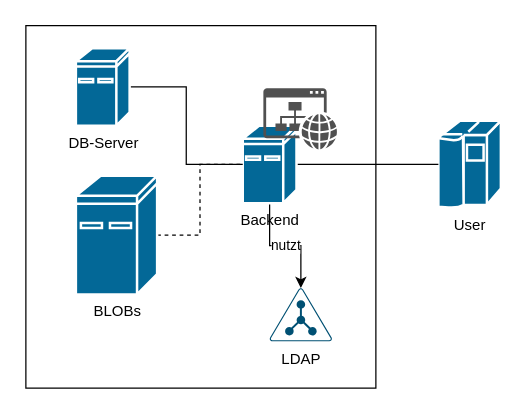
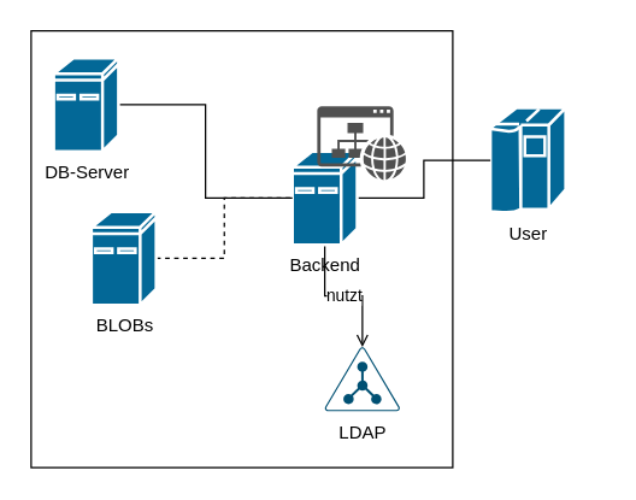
- <mxCell id="9" value="DB-Server" style="shape=mxgraph.cisco.computers_and_peripherals.ibm_mini_as400;sketch=0;html=1;pointerEvents=1;dashed=0;fillColor=#036897;strokeColor=#ffffff;strokeWidth=2;verticalLabelPosition=bottom;verticalAlign=top;align=center;outlineConnect=0;" vertex="1" parent="1"><mxGeometry x="60" y="38" width="43" height="62" as="geometry" /></mxCell>
+ <mxCell id="9" value="DB-Server" style="shape=mxgraph.cisco.computers_and_peripherals.ibm_mini_as400;sketch=0;html=1;pointerEvents=1;dashed=0;fillColor=#036897;strokeColor=#ffffff;strokeWidth=2;verticalLabelPosition=bottom;verticalAlign=top;align=center;outlineConnect=0;" vertex="1" parent="1"><mxGeometry x="35" y="38" width="43" height="62" as="geometry" /></mxCell>
- <mxCell id="4" value="User" style="shape=mxgraph.cisco.computers_and_peripherals.ibm_mainframe;sketch=0;html=1;pointerEvents=1;dashed=0;fillColor=#036897;strokeColor=#ffffff;strokeWidth=2;verticalLabelPosition=bottom;verticalAlign=top;align=center;outlineConnect=0;" vertex="1" parent="1"><mxGeometry x="350" y="96" width="50" height="70" as="geometry" /></mxCell>
+ <mxCell id="4" value="User" style="shape=mxgraph.cisco.computers_and_peripherals.ibm_mainframe;sketch=0;html=1;pointerEvents=1;dashed=0;fillColor=#036897;strokeColor=#ffffff;strokeWidth=2;verticalLabelPosition=bottom;verticalAlign=top;align=center;outlineConnect=0;" vertex="1" parent="1"><mxGeometry x="325" y="71" width="50" height="70" as="geometry" /></mxCell>
- <mxCell id="11" value="BLOBs" style="shape=mxgraph.cisco.computers_and_peripherals.ibm_mini_as400;sketch=0;html=1;pointerEvents=1;dashed=0;fillColor=#036897;strokeColor=#ffffff;strokeWidth=2;verticalLabelPosition=bottom;verticalAlign=top;align=center;outlineConnect=0;" vertex="1" parent="1"><mxGeometry x="60" y="140" width="65" height="95" as="geometry" /></mxCell>
+ <mxCell id="11" value="BLOBs" style="shape=mxgraph.cisco.computers_and_peripherals.ibm_mini_as400;sketch=0;html=1;pointerEvents=1;dashed=0;fillColor=#036897;strokeColor=#ffffff;strokeWidth=2;verticalLabelPosition=bottom;verticalAlign=top;align=center;outlineConnect=0;" vertex="1" parent="1"><mxGeometry x="60" y="140" width="43" height="62" as="geometry" /></mxCell>
- <mxCell id="5" value="&lt;div&gt;nutzt&lt;/div&gt;" style="edgeStyle=orthogonalEdgeStyle;rounded=0;orthogonalLoop=1;jettySize=auto;html=1;exitX=0.5;exitY=1;exitDx=0;exitDy=0;exitPerimeter=0;entryX=0.5;entryY=0;entryDx=0;entryDy=0;entryPerimeter=0;" edge="1" parent="1" source="7" target="3"><mxGeometry relative="1" as="geometry" /></mxCell>
+ <mxCell id="5" value="&lt;div&gt;nutzt&lt;/div&gt;" style="edgeStyle=orthogonalEdgeStyle;rounded=0;orthogonalLoop=1;jettySize=auto;html=1;exitX=0.5;exitY=1;exitDx=0;exitDy=0;exitPerimeter=0;entryX=0.5;entryY=0;entryDx=0;entryDy=0;entryPerimeter=0;endArrow=open;" edge="1" parent="1" source="7" target="3"><mxGeometry relative="1" as="geometry" /></mxCell>
